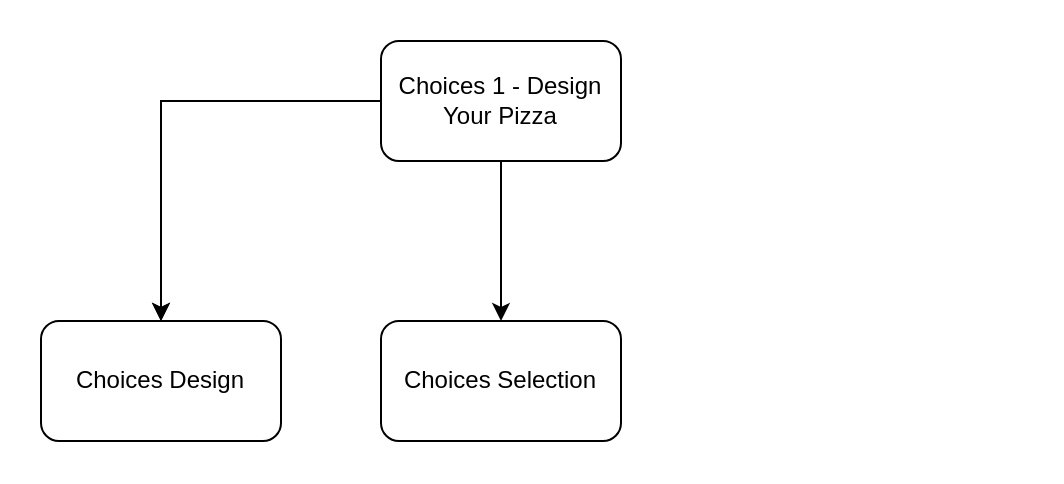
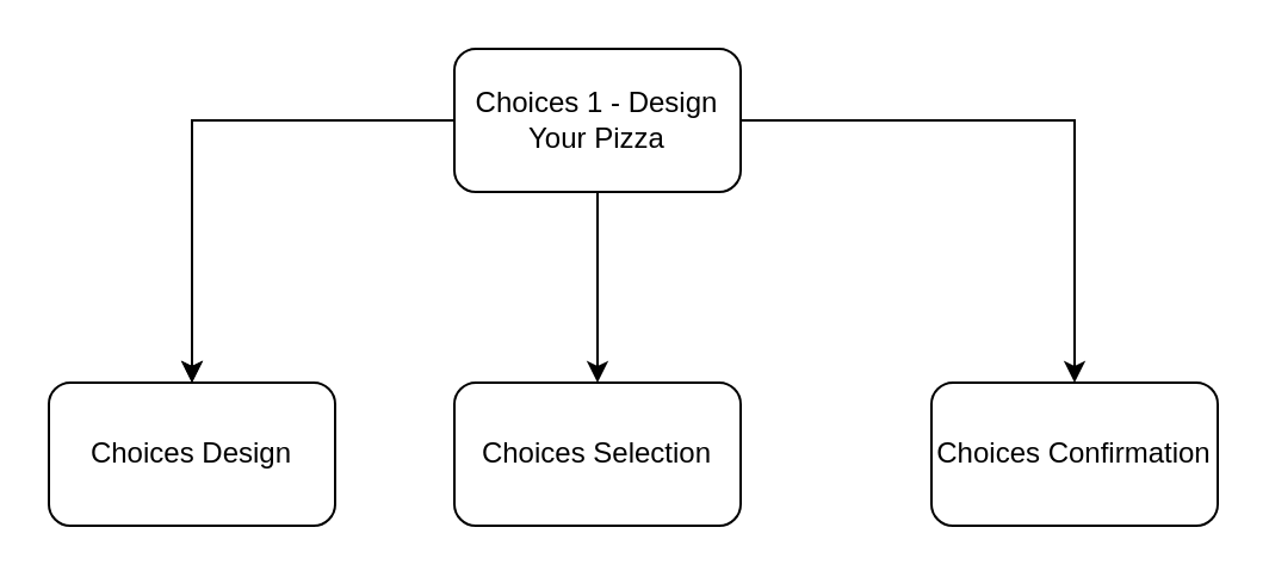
+ <mxCell id="5" value="" style="edgeStyle=orthogonalEdgeStyle;rounded=0;orthogonalLoop=1;jettySize=auto;html=1;" edge="1" parent="1" source="6" target="7"><mxGeometry relative="1" as="geometry" /></mxCell>
+ <mxCell id="7" value="Choices Confirmation" style="rounded=1;whiteSpace=wrap;html=1;" vertex="1" parent="1"><mxGeometry x="390" y="160" width="120" height="60" as="geometry" /></mxCell>
